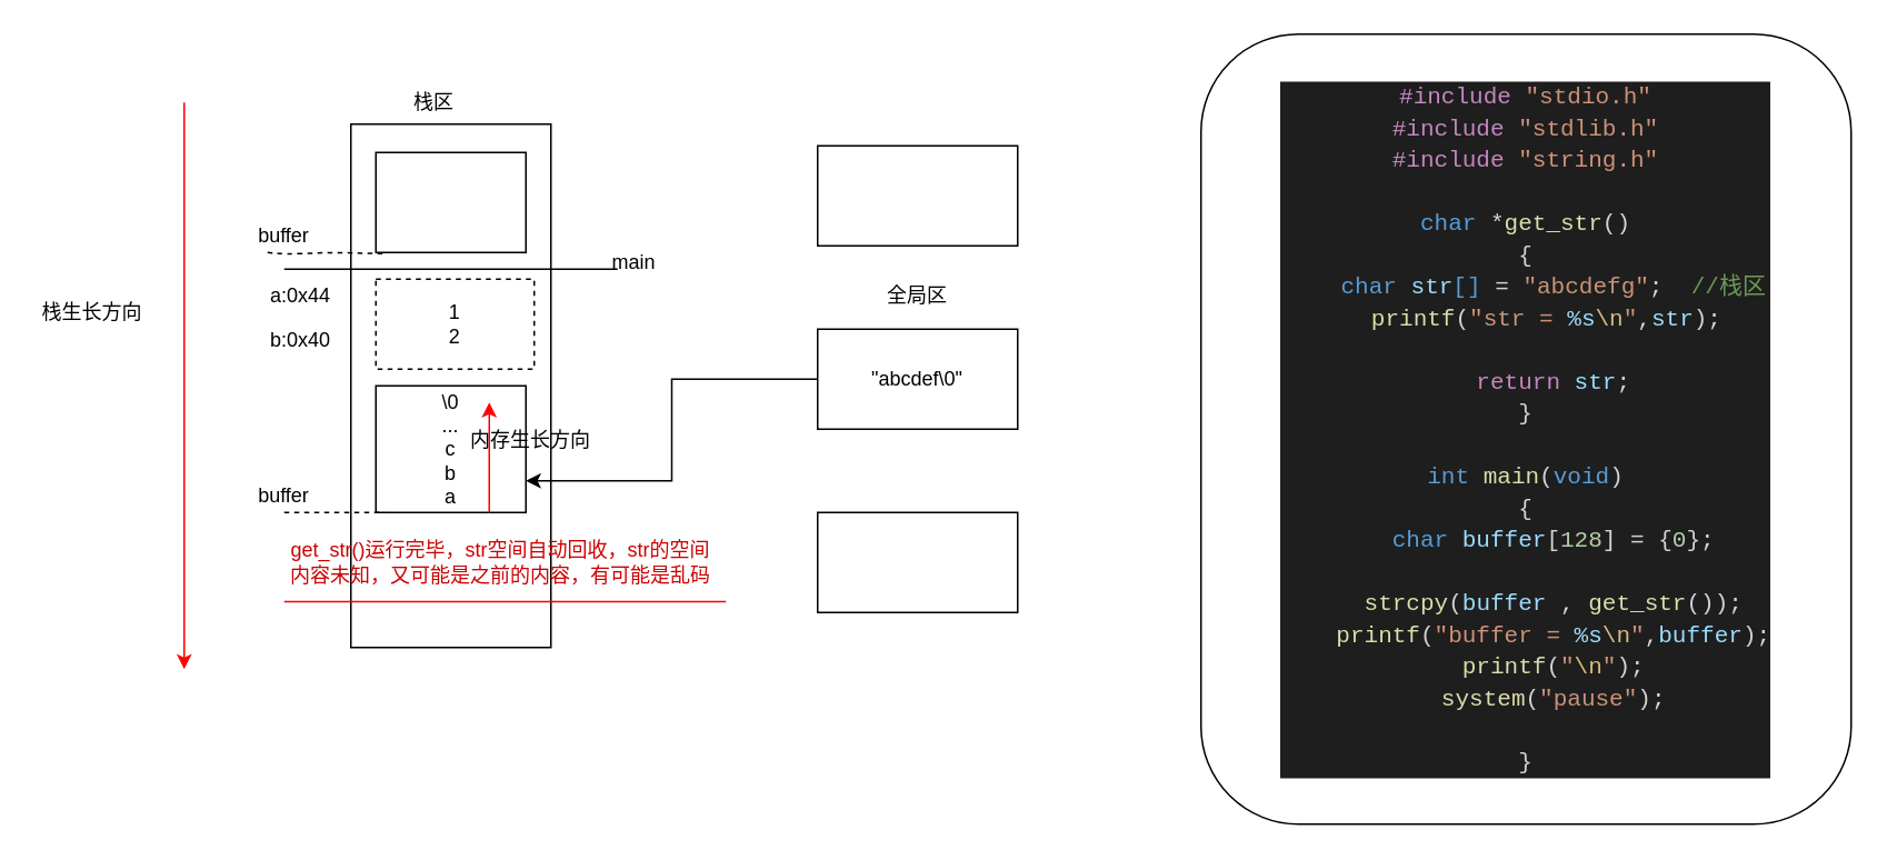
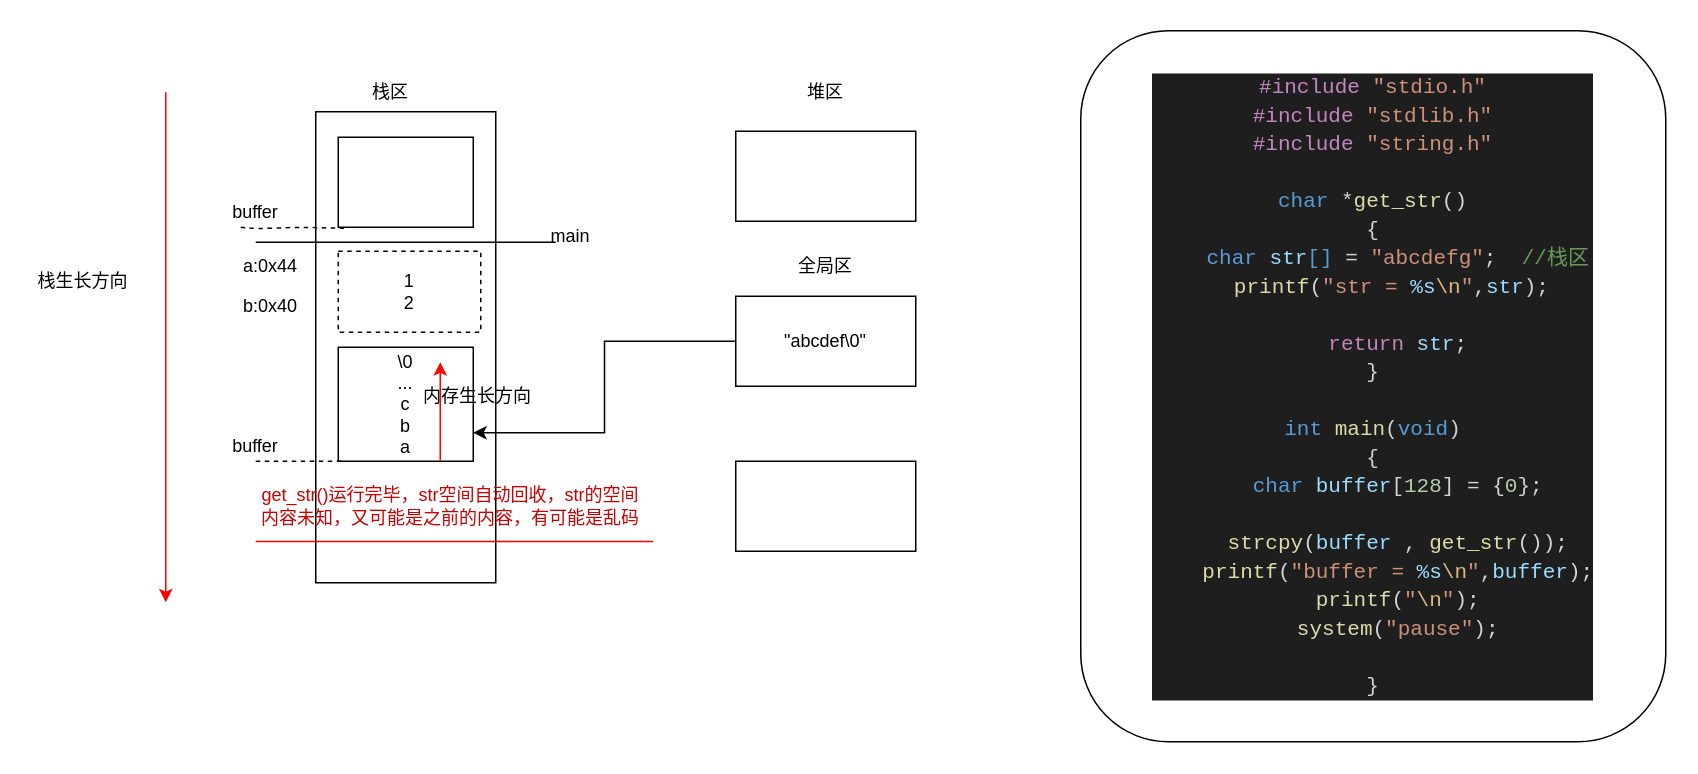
+ <mxCell id="5" value="堆区" style="text;html=1;strokeColor=none;fillColor=none;align=center;verticalAlign=middle;whiteSpace=wrap;rounded=0;" parent="1" vertex="1"><mxGeometry x="530" y="51" width="40" height="20" as="geometry" /></mxCell>
